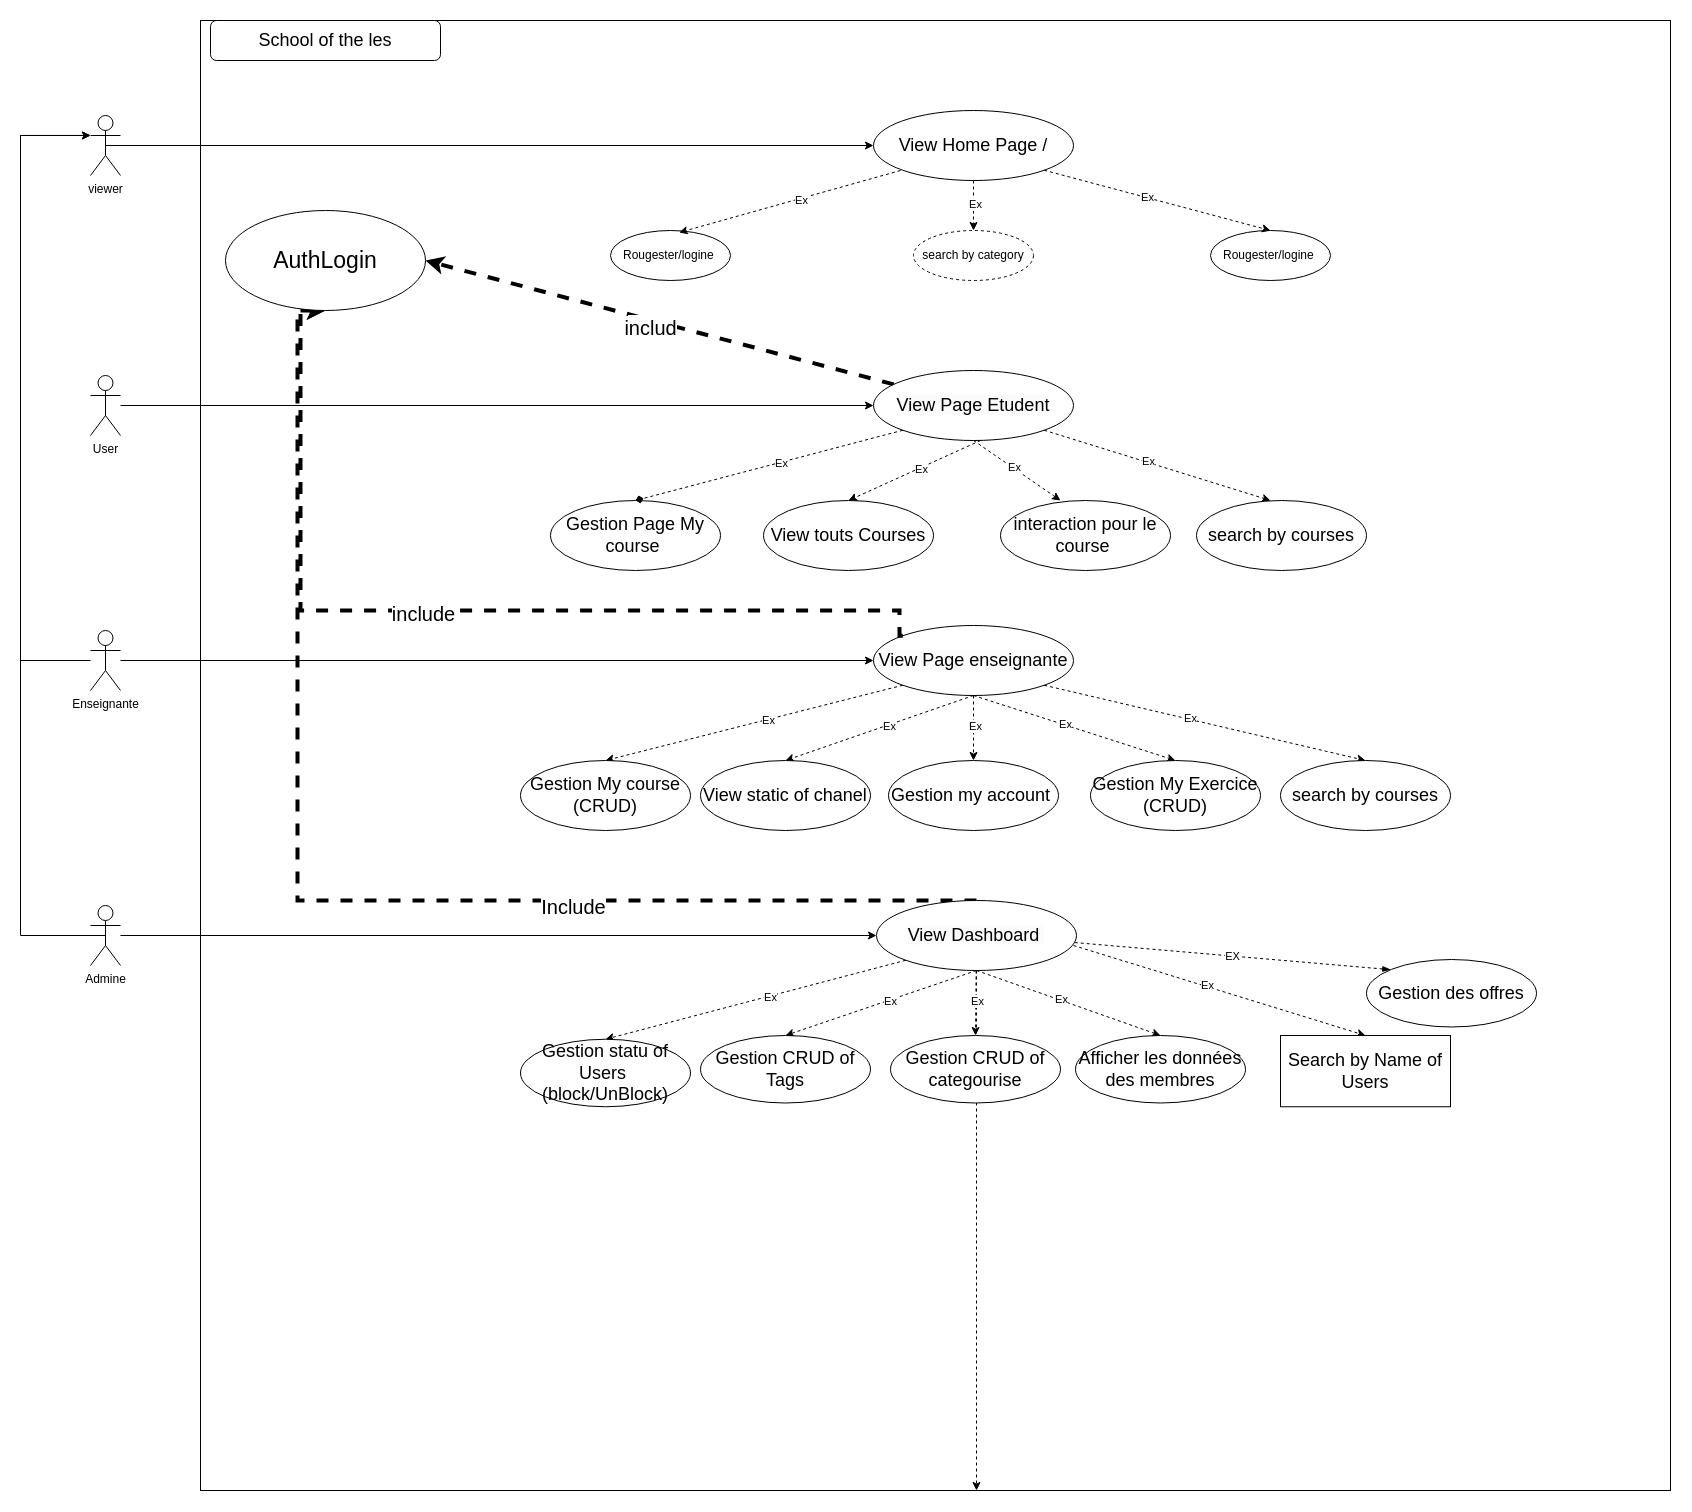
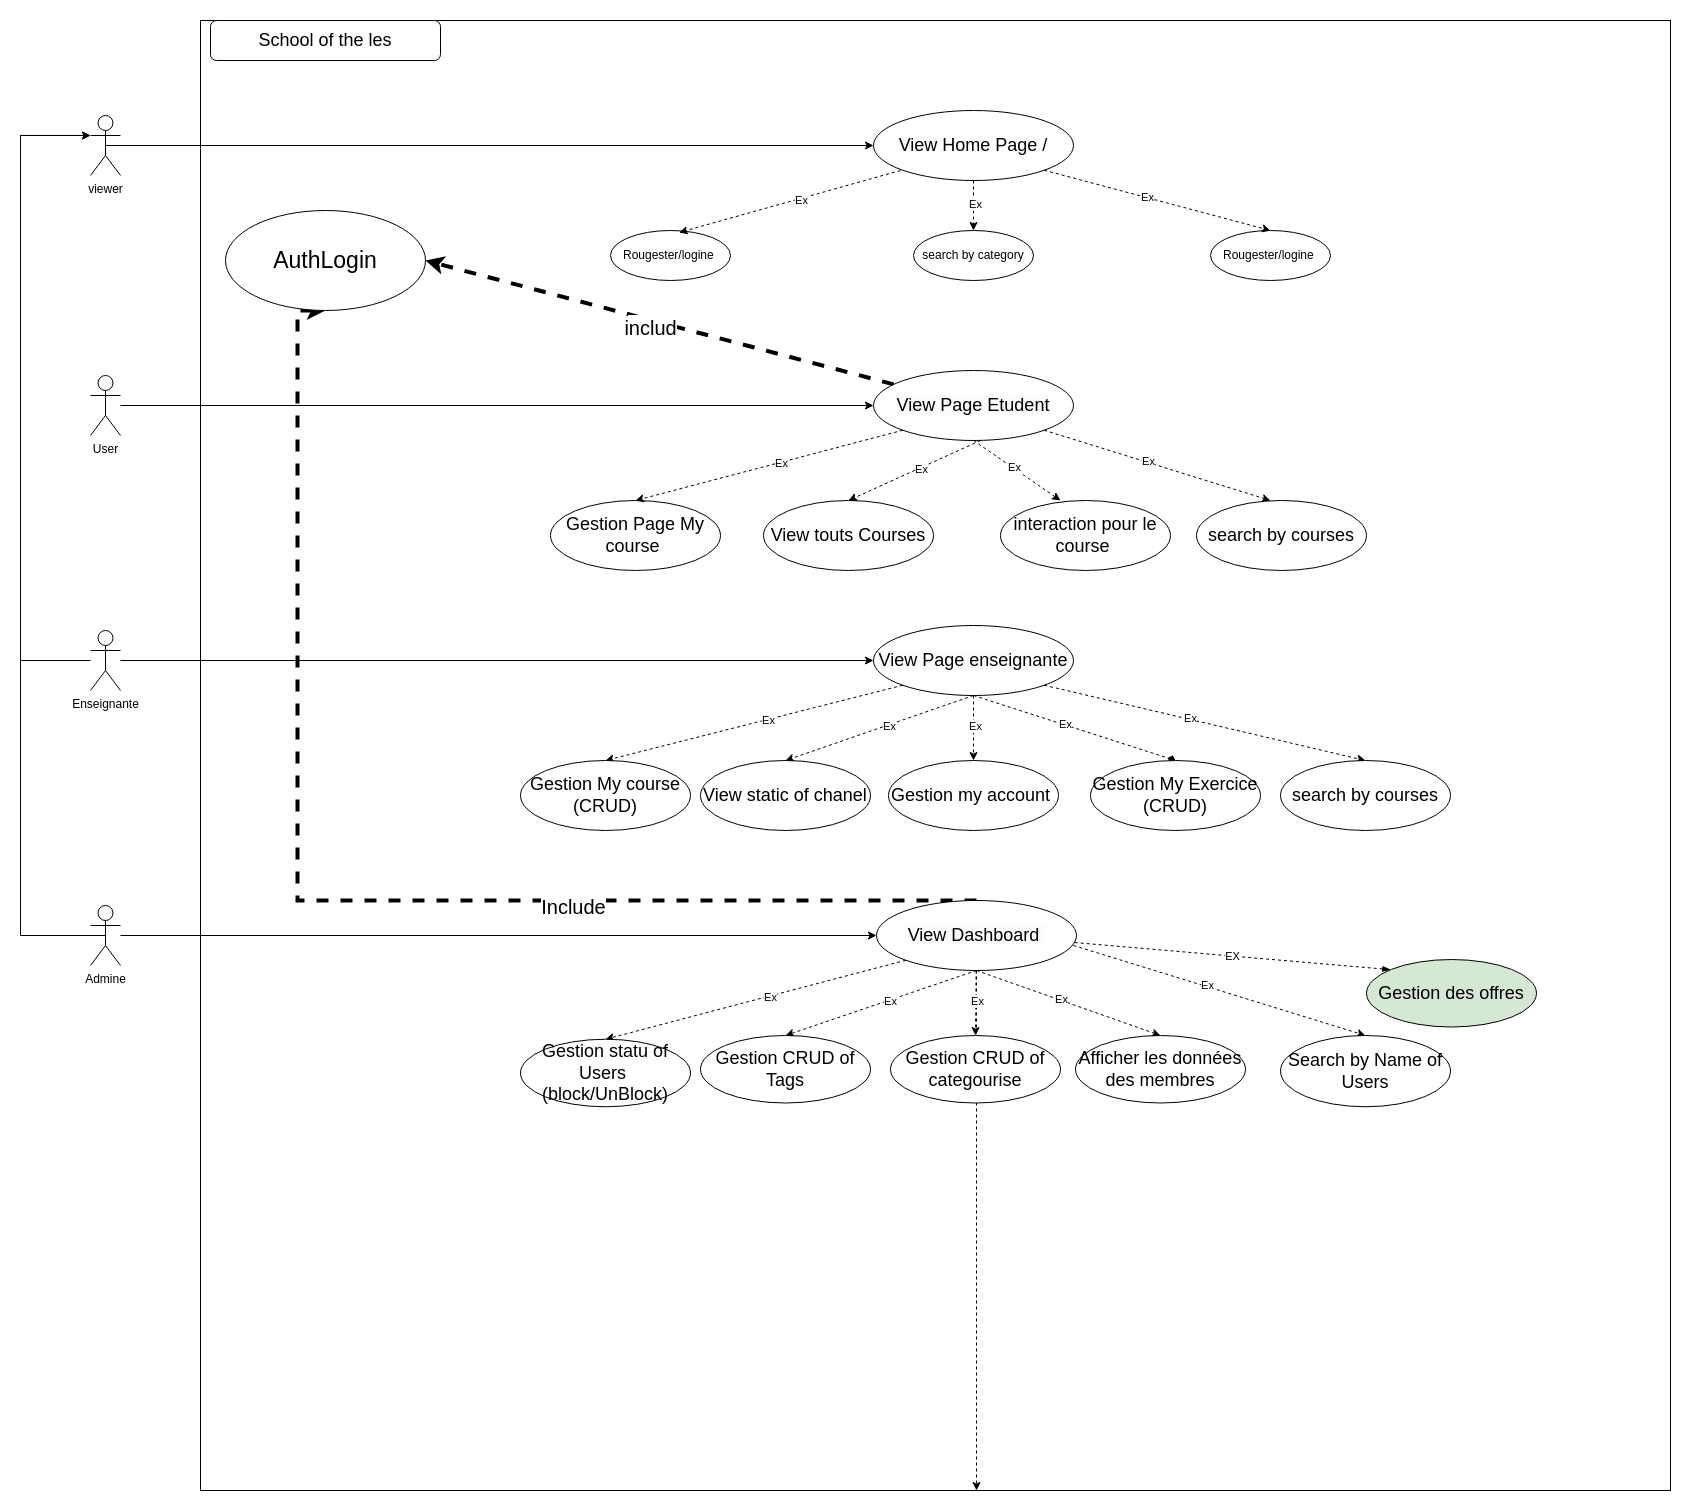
- <mxCell id="17" value="search by category" style="ellipse;whiteSpace=wrap;html=1;dashed=1;" vertex="1" parent="1"><mxGeometry x="913" y="230" width="120" height="50" as="geometry" /></mxCell>
+ <mxCell id="17" value="search by category" style="ellipse;whiteSpace=wrap;html=1;" vertex="1" parent="1"><mxGeometry x="913" y="230" width="120" height="50" as="geometry" /></mxCell>
- <mxCell id="28" value="" style="endArrow=diamond;html=1;rounded=0;entryX=0.5;entryY=0;entryDx=0;entryDy=0;exitX=0;exitY=1;exitDx=0;exitDy=0;dashed=1;" edge="1" parent="1" source="26" target="27"><mxGeometry width="50" height="50" relative="1" as="geometry"><mxPoint x="896.5" y="428" as="sourcePoint" /><mxPoint x="828.5" y="490" as="targetPoint" /></mxGeometry></mxCell>
+ <mxCell id="28" value="" style="endArrow=classic;html=1;rounded=0;entryX=0.5;entryY=0;entryDx=0;entryDy=0;exitX=0;exitY=1;exitDx=0;exitDy=0;dashed=1;" edge="1" parent="1" source="26" target="27"><mxGeometry width="50" height="50" relative="1" as="geometry"><mxPoint x="896.5" y="428" as="sourcePoint" /><mxPoint x="828.5" y="490" as="targetPoint" /></mxGeometry></mxCell>
- <mxCell id="46" value="" style="endArrow=classic;html=1;rounded=0;entryX=0.5;entryY=1;entryDx=0;entryDy=0;dashed=1;exitX=0;exitY=0;exitDx=0;exitDy=0;edgeStyle=orthogonalEdgeStyle;strokeWidth=4;" edge="1" parent="1" source="34" target="83"><mxGeometry width="50" height="50" relative="1" as="geometry"><mxPoint x="708" y="388" as="sourcePoint" /><mxPoint x="470" y="290" as="targetPoint" /><Array as="points"><mxPoint x="899" y="610" /><mxPoint x="300" y="610" /><mxPoint x="300" y="310" /></Array></mxGeometry></mxCell>
- <mxCell id="47" value="&lt;font style=&quot;font-size: 20px;&quot;&gt;include&lt;/font&gt;" style="edgeLabel;html=1;align=center;verticalAlign=middle;resizable=0;points=[];" vertex="1" connectable="0" parent="46"><mxGeometry x="0.06" y="2" relative="1" as="geometry"><mxPoint as="offset" /></mxGeometry></mxCell>
- <mxCell id="42" value="" style="endArrow=classic;html=1;rounded=0;entryX=0.5;entryY=0;entryDx=0;entryDy=0;dashed=1;exitX=0.5;exitY=1;exitDx=0;exitDy=0;" edge="1" parent="1" source="34" target="72"><mxGeometry width="50" height="50" relative="1" as="geometry"><mxPoint x="973" y="700" as="sourcePoint" /><mxPoint x="1133" y="760" as="targetPoint" /></mxGeometry></mxCell>
+ <mxCell id="42" value="" style="endArrow=diamond;html=1;rounded=0;entryX=0.5;entryY=0;entryDx=0;entryDy=0;dashed=1;exitX=0.5;exitY=1;exitDx=0;exitDy=0;" edge="1" parent="1" source="34" target="72"><mxGeometry width="50" height="50" relative="1" as="geometry"><mxPoint x="973" y="700" as="sourcePoint" /><mxPoint x="1133" y="760" as="targetPoint" /></mxGeometry></mxCell>
- <mxCell id="79" value="&lt;font style=&quot;font-size: 18px;&quot;&gt;Gestion des offres&lt;/font&gt;" style="ellipse;whiteSpace=wrap;html=1;" vertex="1" parent="1"><mxGeometry x="1366" y="959" width="170" height="67.5" as="geometry" /></mxCell>
+ <mxCell id="79" value="&lt;font style=&quot;font-size: 18px;&quot;&gt;Gestion des offres&lt;/font&gt;" style="ellipse;whiteSpace=wrap;html=1;fillColor=#d5e8d4;" vertex="1" parent="1"><mxGeometry x="1366" y="959" width="170" height="67.5" as="geometry" /></mxCell>
- <mxCell id="78" value="&lt;font style=&quot;font-size: 18px;&quot;&gt;Search by Name of Users&lt;/font&gt;" style="whiteSpace=wrap;html=1;rounded=0;" vertex="1" parent="1"><mxGeometry x="1280" y="1035" width="170" height="71.25" as="geometry" /></mxCell>
+ <mxCell id="78" value="&lt;font style=&quot;font-size: 18px;&quot;&gt;Search by Name of Users&lt;/font&gt;" style="ellipse;whiteSpace=wrap;html=1;" vertex="1" parent="1"><mxGeometry x="1280" y="1035" width="170" height="71.25" as="geometry" /></mxCell>
